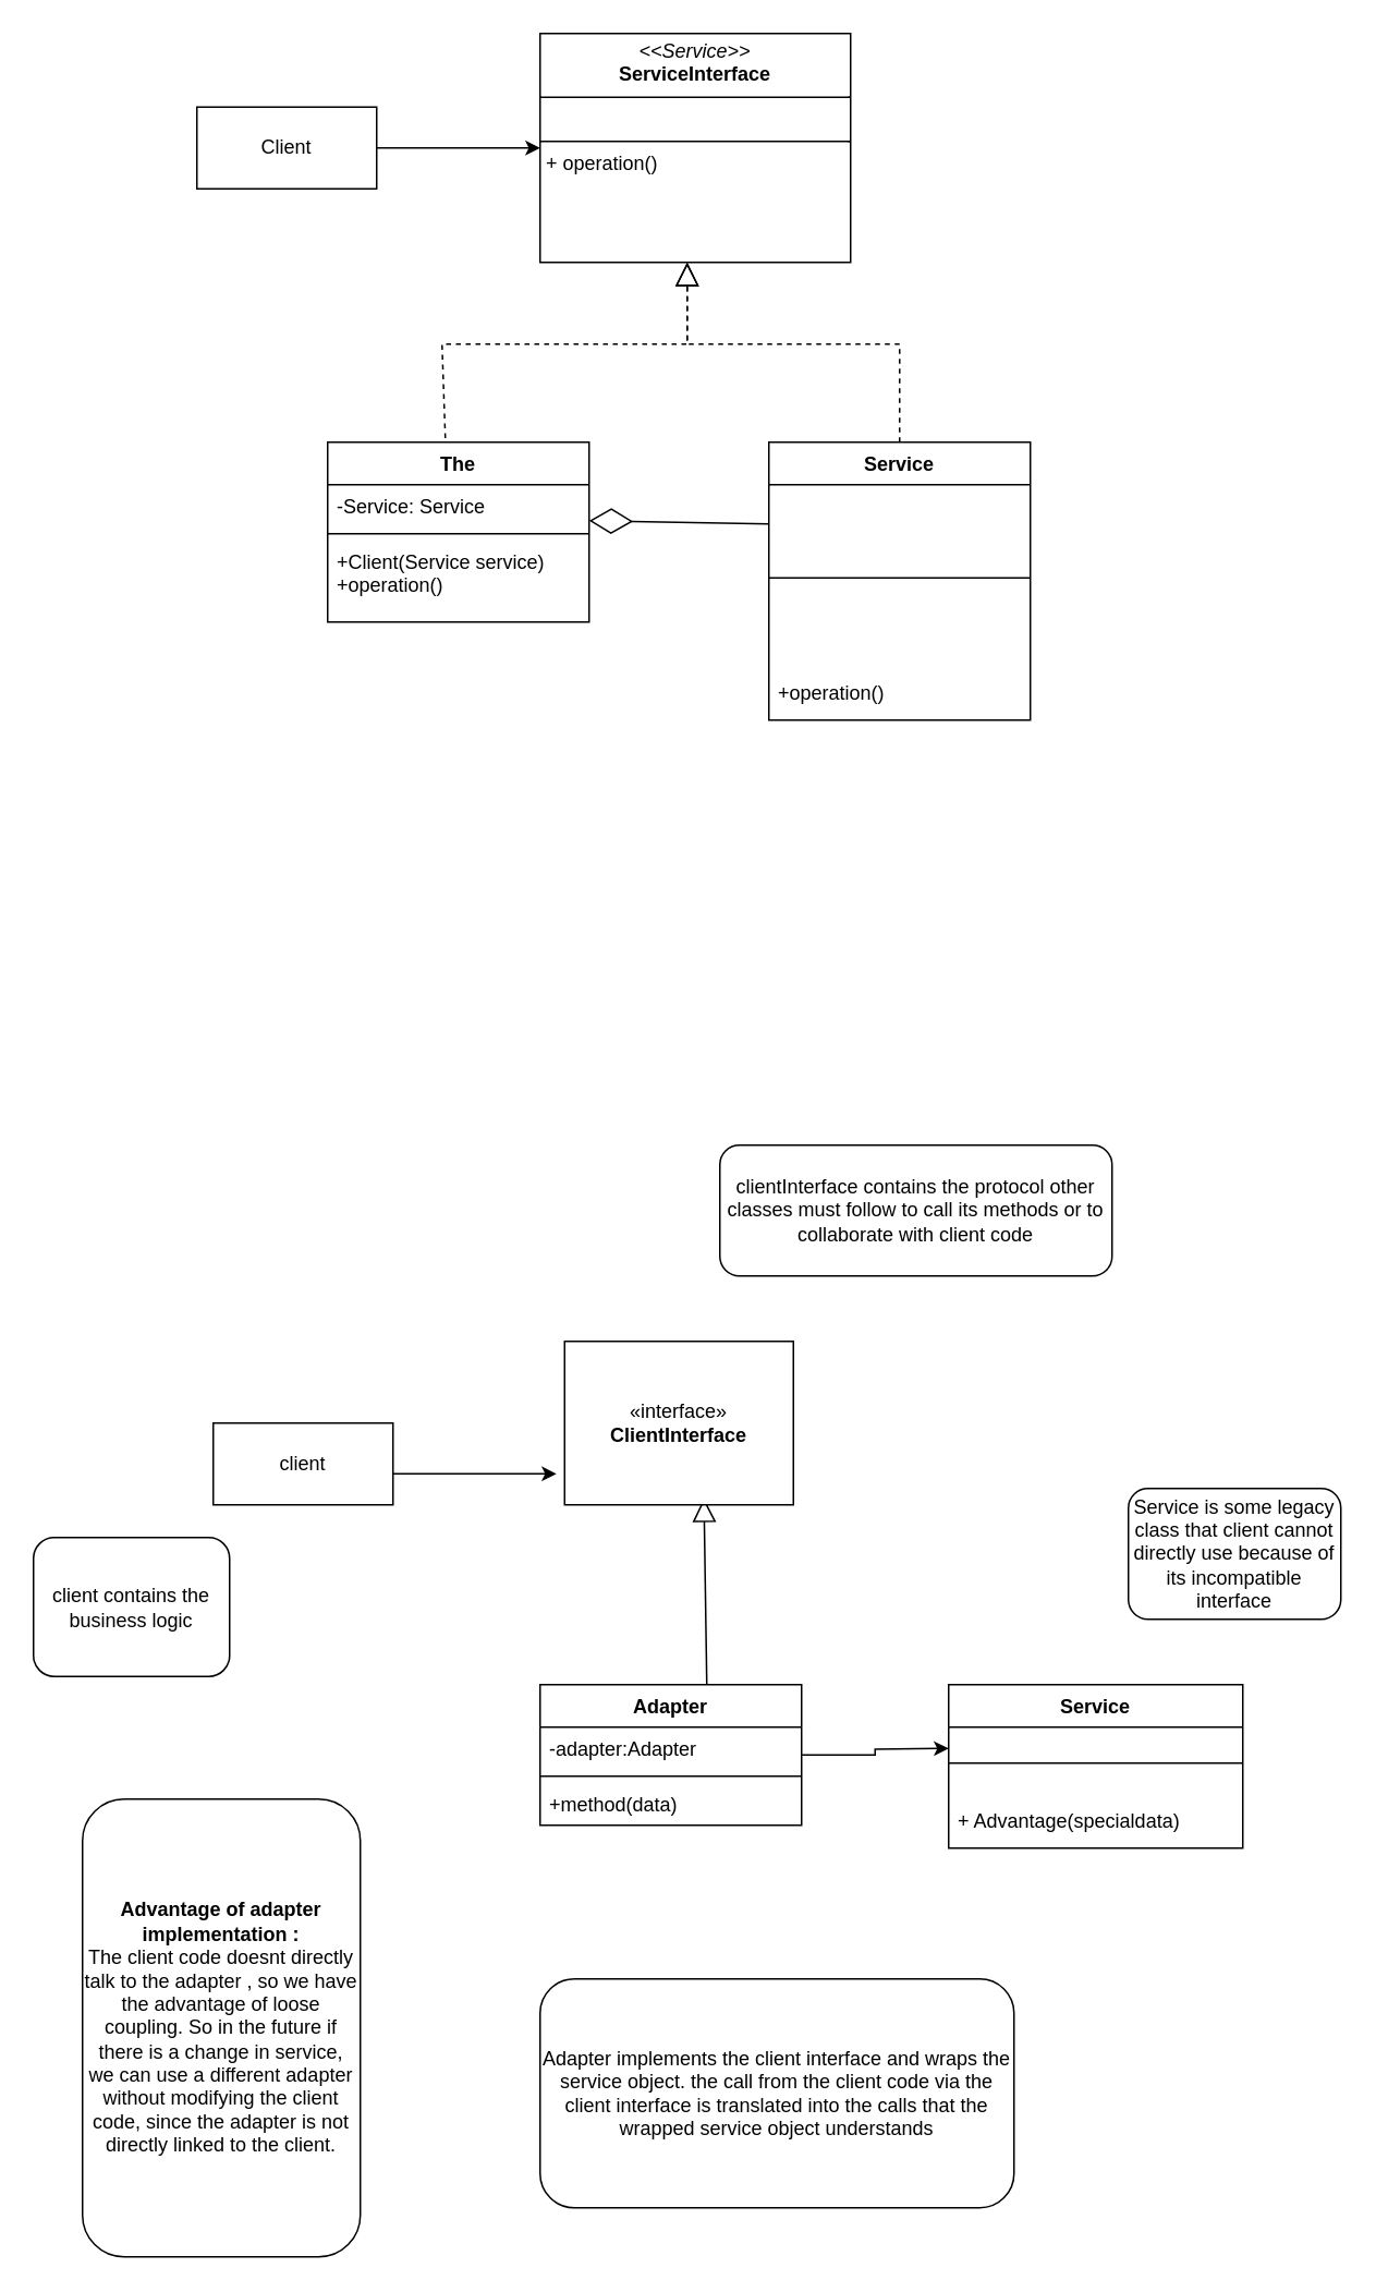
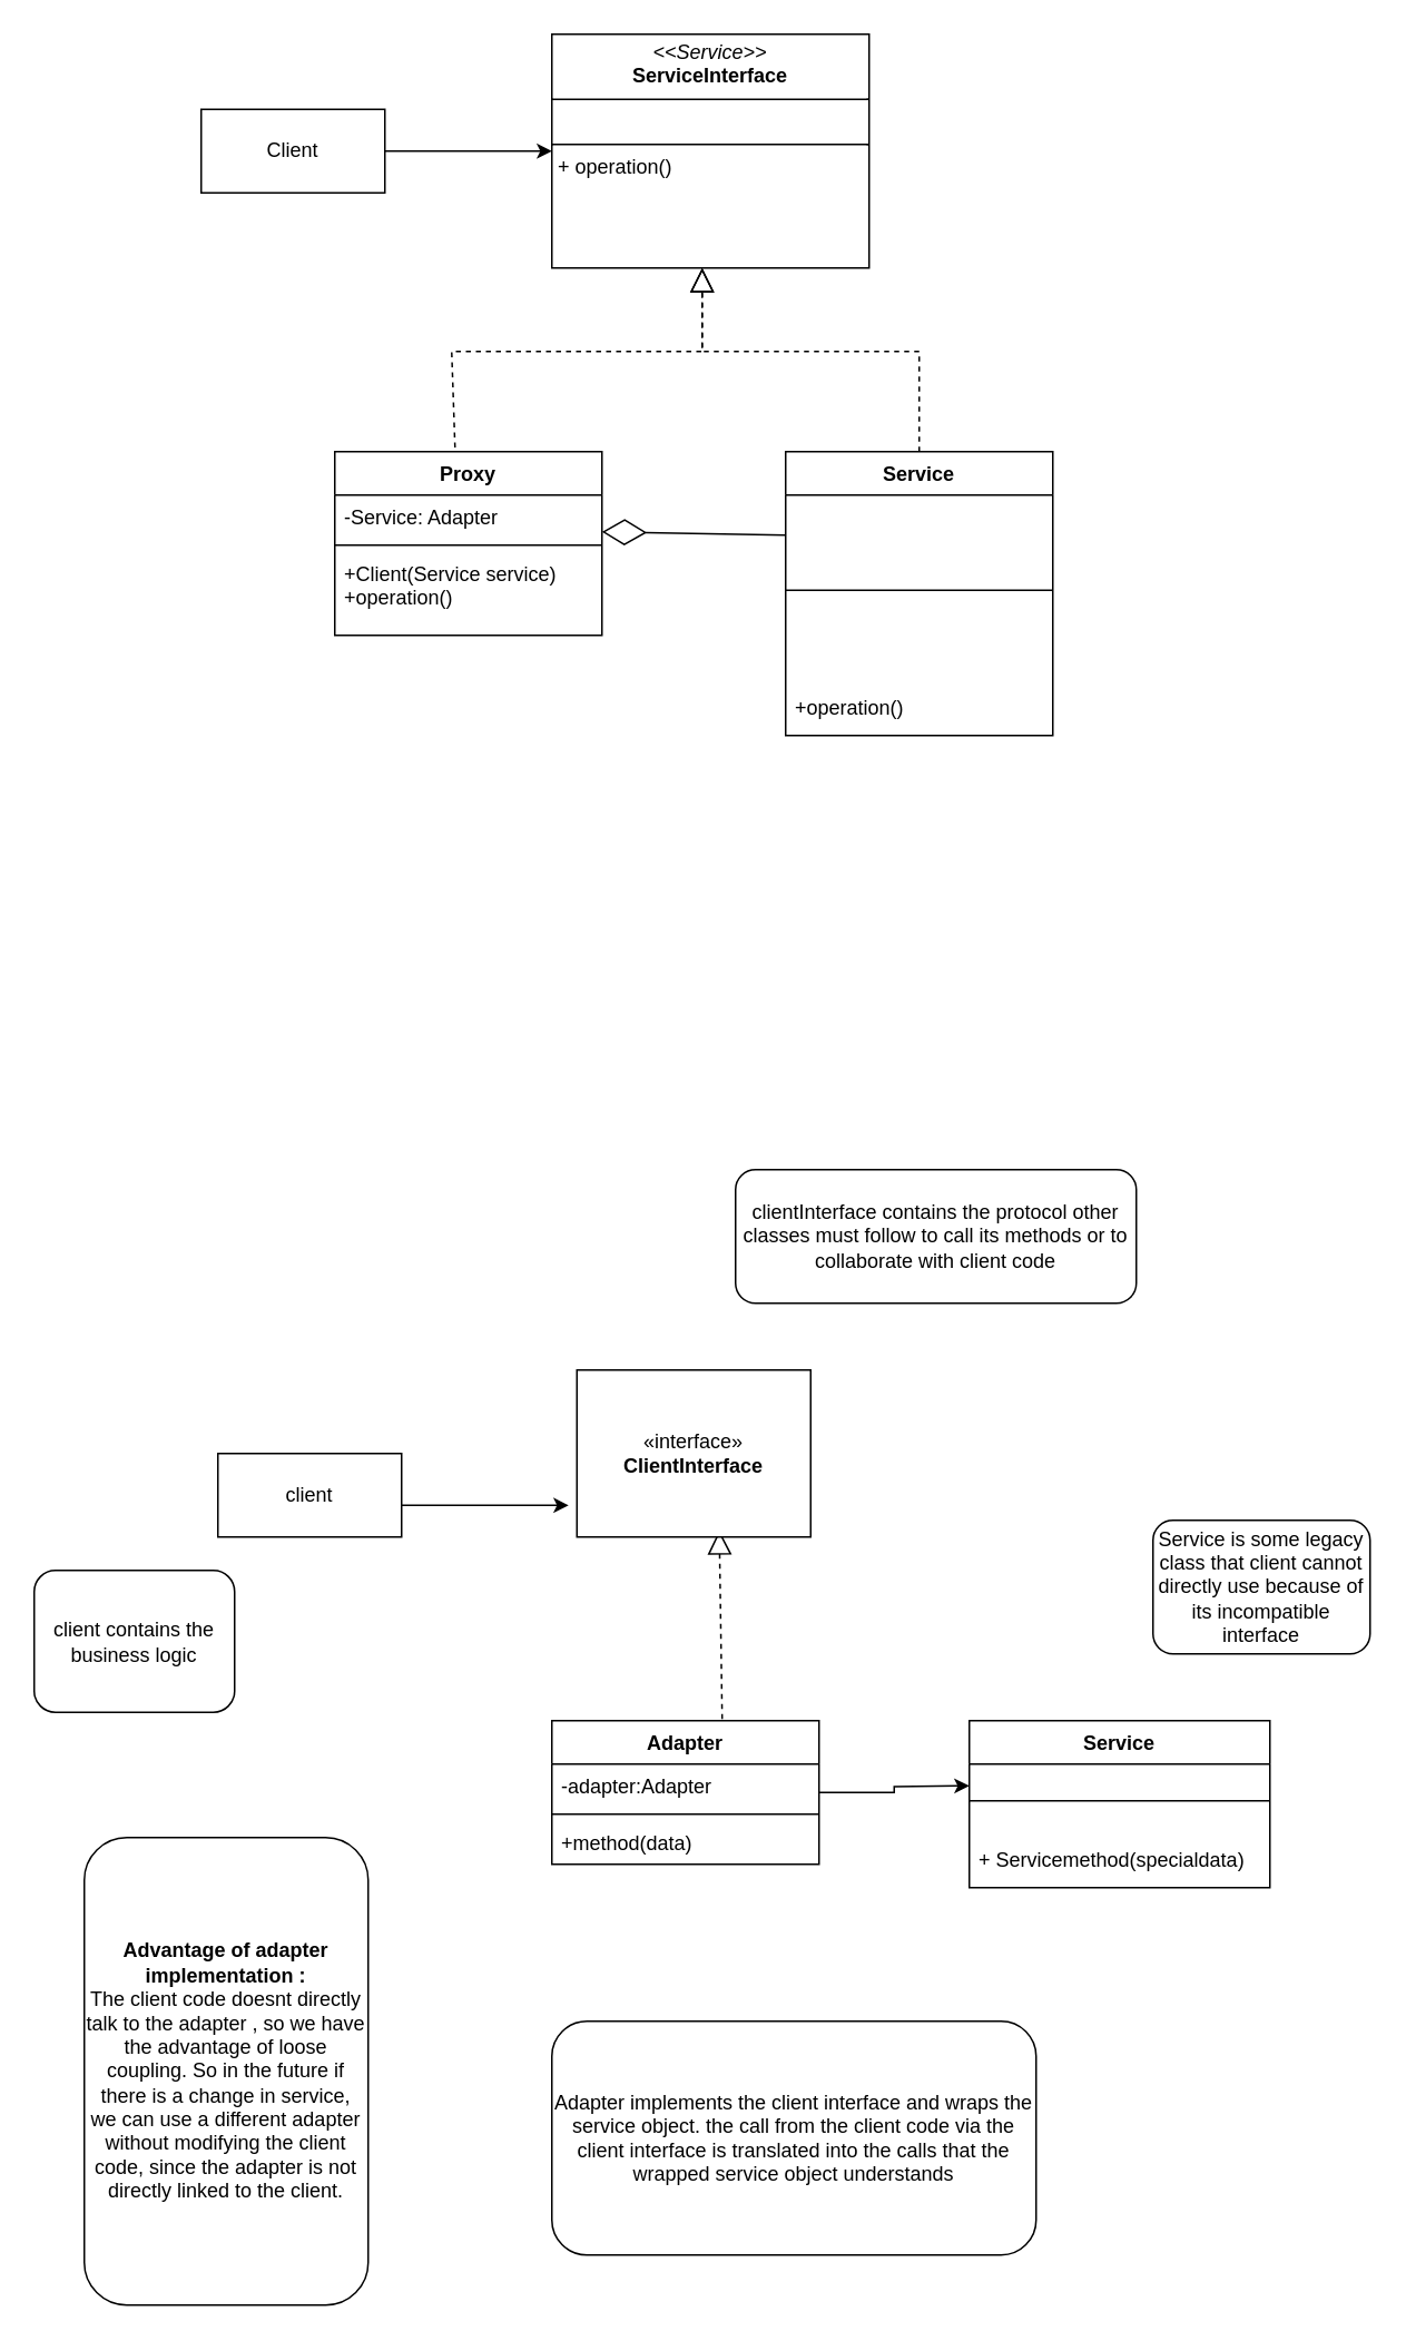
- <mxCell id="3" value="The" style="swimlane;fontStyle=1;align=center;verticalAlign=top;childLayout=stackLayout;horizontal=1;startSize=26;horizontalStack=0;resizeParent=1;resizeParentMax=0;resizeLast=0;collapsible=1;marginBottom=0;whiteSpace=wrap;html=1;" parent="1" vertex="1"><mxGeometry x="200" y="270" width="160" height="110" as="geometry" /></mxCell>
+ <mxCell id="3" value="Proxy" style="swimlane;fontStyle=1;align=center;verticalAlign=top;childLayout=stackLayout;horizontal=1;startSize=26;horizontalStack=0;resizeParent=1;resizeParentMax=0;resizeLast=0;collapsible=1;marginBottom=0;whiteSpace=wrap;html=1;" parent="1" vertex="1"><mxGeometry x="200" y="270" width="160" height="110" as="geometry" /></mxCell>
- <mxCell id="4" value="-Service: Service" style="text;strokeColor=none;fillColor=none;align=left;verticalAlign=top;spacingLeft=4;spacingRight=4;overflow=hidden;rotatable=0;points=[[0,0.5],[1,0.5]];portConstraint=eastwest;whiteSpace=wrap;html=1;" parent="3" vertex="1"><mxGeometry y="26" width="160" height="26" as="geometry" /></mxCell>
+ <mxCell id="4" value="-Service: Adapter" style="text;strokeColor=none;fillColor=none;align=left;verticalAlign=top;spacingLeft=4;spacingRight=4;overflow=hidden;rotatable=0;points=[[0,0.5],[1,0.5]];portConstraint=eastwest;whiteSpace=wrap;html=1;" parent="3" vertex="1"><mxGeometry y="26" width="160" height="26" as="geometry" /></mxCell>
- <mxCell id="15" value="" style="endArrow=block;dashed=0;endFill=0;endSize=12;html=1;rounded=0;entryX=0.609;entryY=0.96;entryDx=0;entryDy=0;entryPerimeter=0;exitX=0.638;exitY=0.058;exitDx=0;exitDy=0;exitPerimeter=0;" edge="1" parent="1" source="18" target="17"><mxGeometry width="160" relative="1" as="geometry"><mxPoint x="430" y="1020" as="sourcePoint" /><mxPoint x="408.04" y="940.988" as="targetPoint" /></mxGeometry></mxCell>
+ <mxCell id="15" value="" style="endArrow=block;dashed=1;endFill=0;endSize=12;html=1;rounded=0;entryX=0.609;entryY=0.96;entryDx=0;entryDy=0;entryPerimeter=0;exitX=0.638;exitY=0.058;exitDx=0;exitDy=0;exitPerimeter=0;" edge="1" parent="1" source="18" target="17"><mxGeometry width="160" relative="1" as="geometry"><mxPoint x="430" y="1020" as="sourcePoint" /><mxPoint x="408.04" y="940.988" as="targetPoint" /></mxGeometry></mxCell>
- <mxCell id="25" value="+ Advantage(specialdata)" style="text;strokeColor=none;fillColor=none;align=left;verticalAlign=top;spacingLeft=4;spacingRight=4;overflow=hidden;rotatable=0;points=[[0,0.5],[1,0.5]];portConstraint=eastwest;whiteSpace=wrap;html=1;" vertex="1" parent="23"><mxGeometry y="70" width="180" height="30" as="geometry" /></mxCell>
+ <mxCell id="25" value="+ Servicemethod(specialdata)" style="text;strokeColor=none;fillColor=none;align=left;verticalAlign=top;spacingLeft=4;spacingRight=4;overflow=hidden;rotatable=0;points=[[0,0.5],[1,0.5]];portConstraint=eastwest;whiteSpace=wrap;html=1;" vertex="1" parent="23"><mxGeometry y="70" width="180" height="30" as="geometry" /></mxCell>
